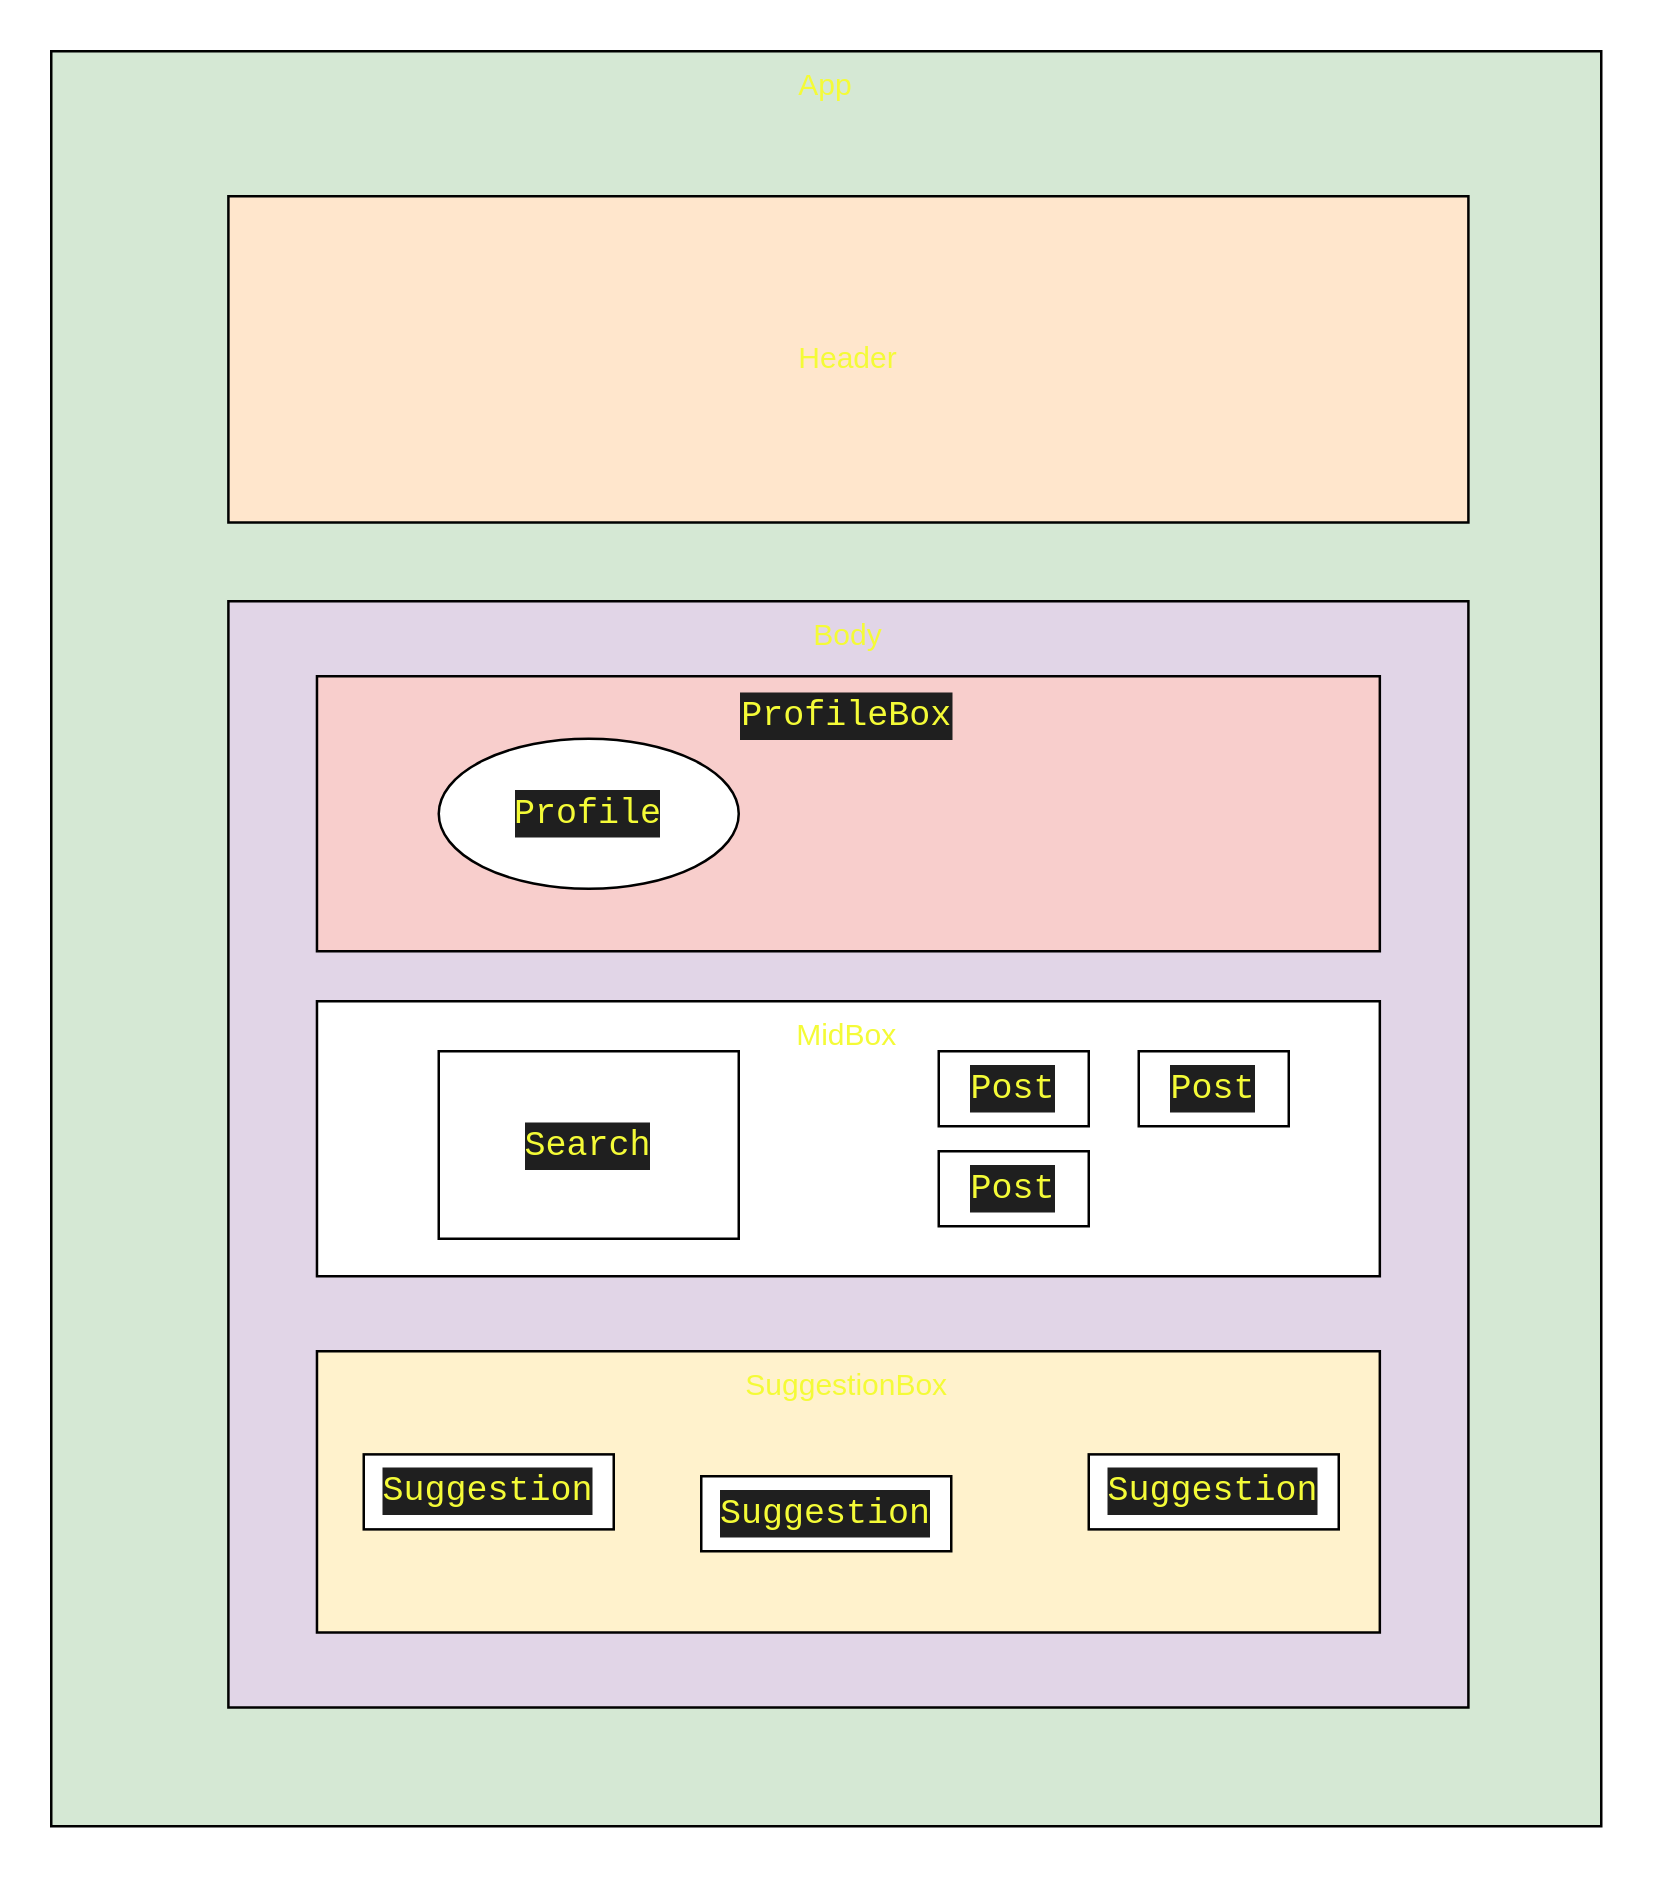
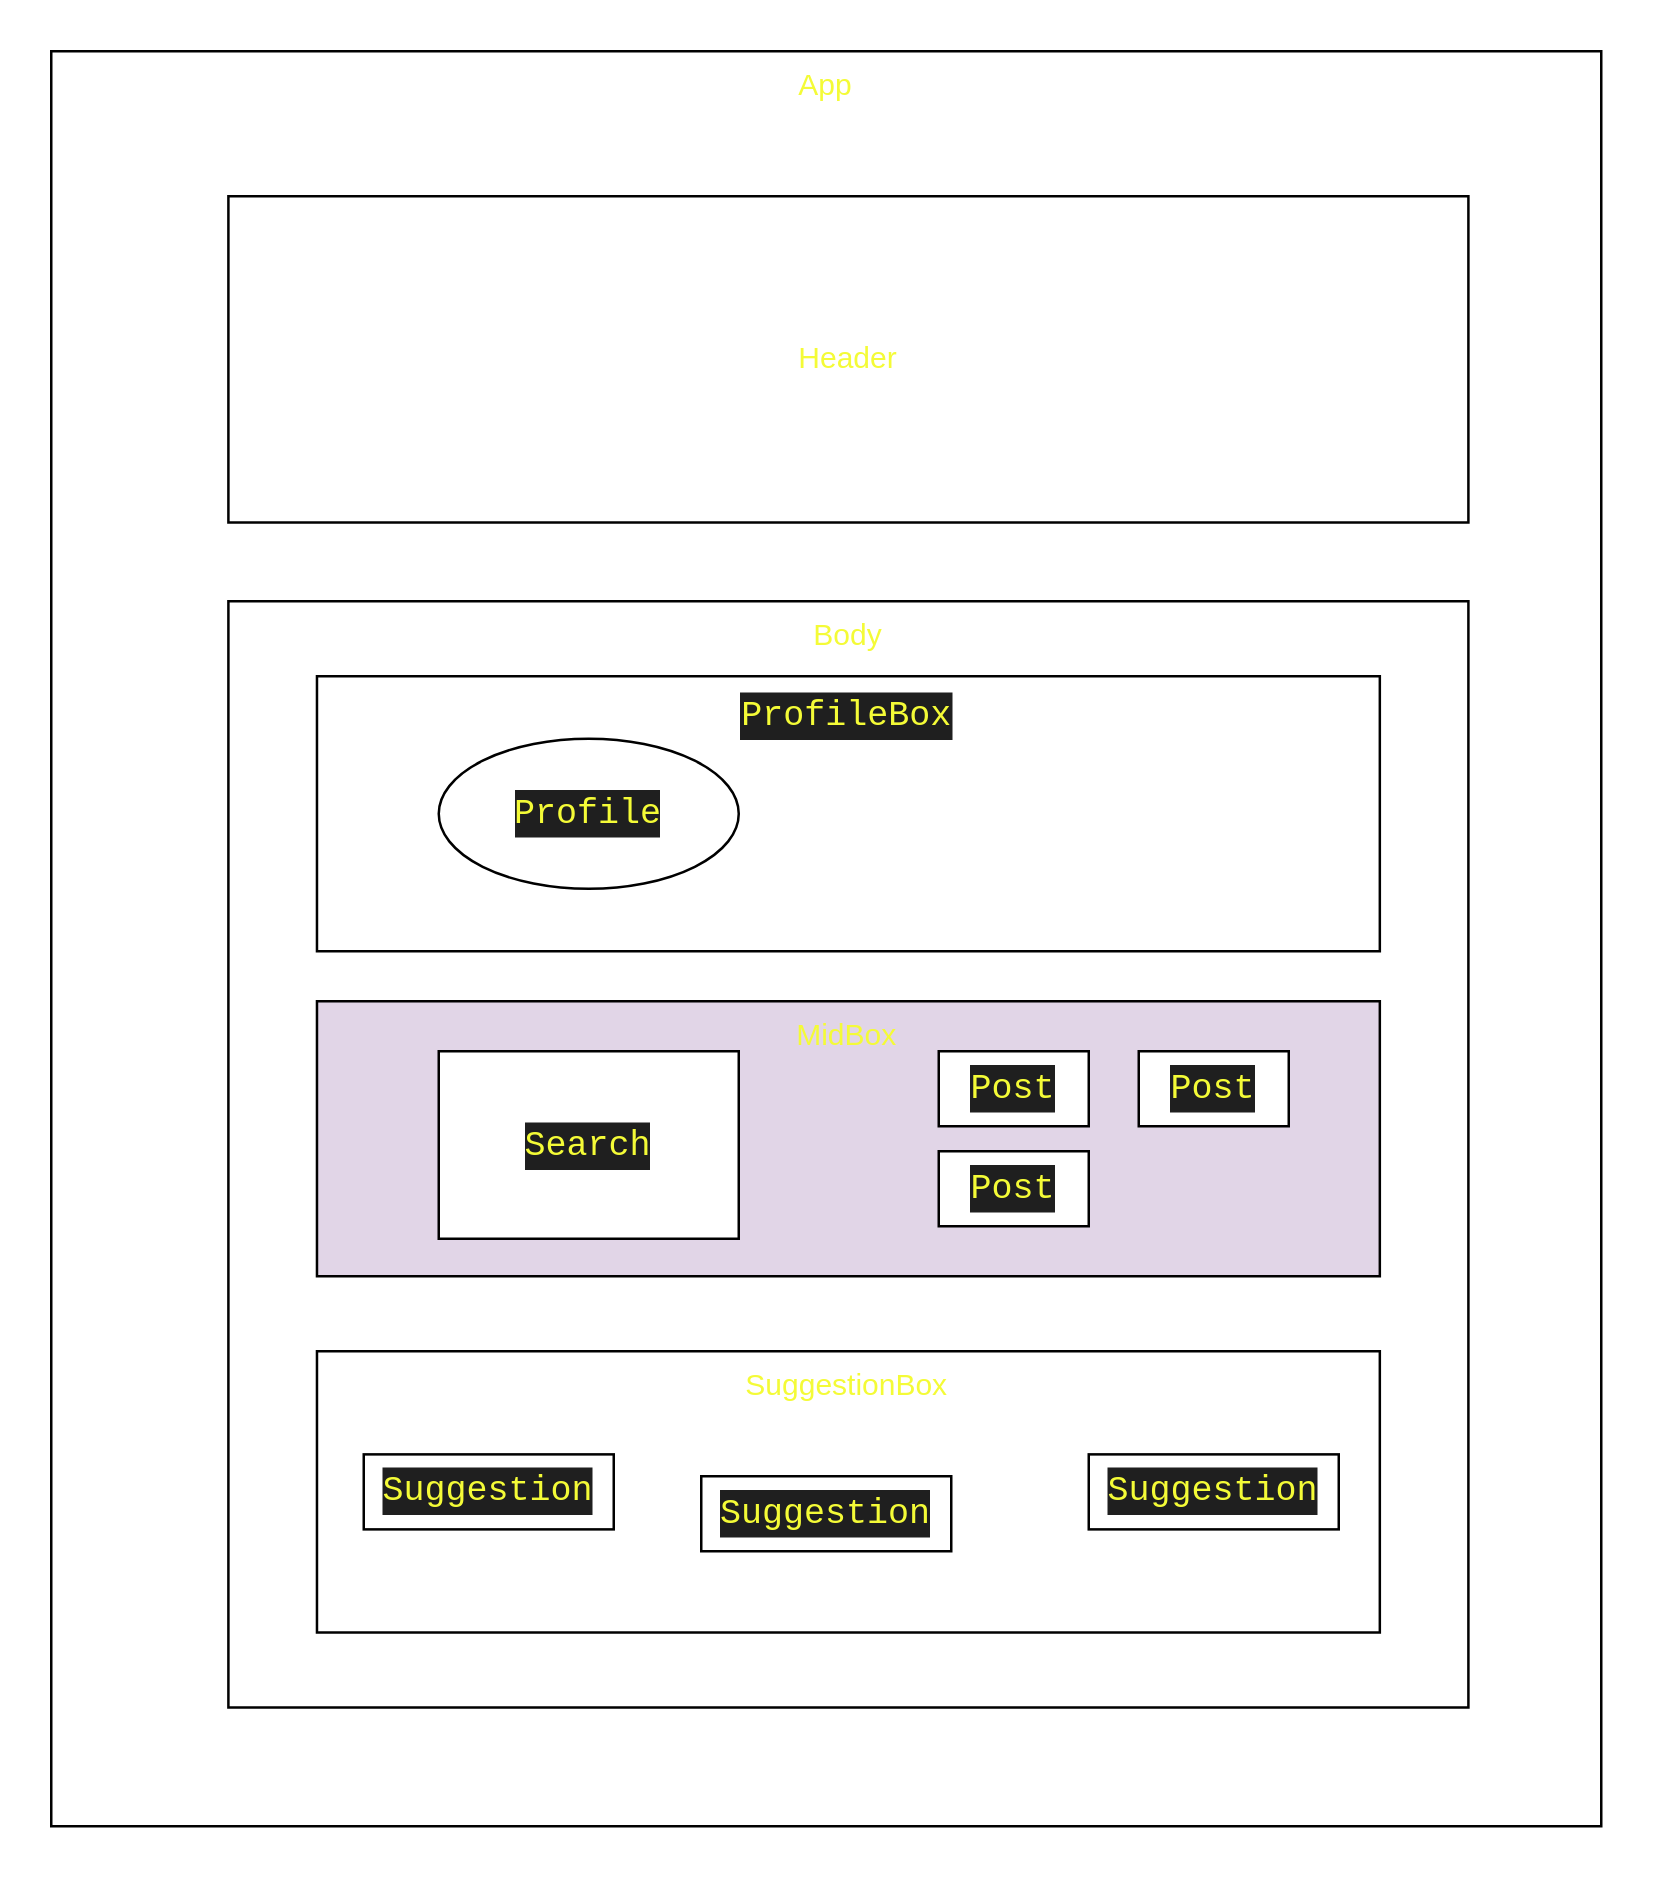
- <mxCell id="2" value="App" style="rounded=0;whiteSpace=wrap;html=1;verticalAlign=top;container=0;fontColor=#f4fb37;fillColor=#d5e8d4;" vertex="1" parent="1"><mxGeometry x="20" y="20" width="620" height="710" as="geometry" /></mxCell>
+ <mxCell id="2" value="App" style="rounded=0;whiteSpace=wrap;html=1;verticalAlign=top;container=0;fontColor=#f4fb37;" vertex="1" parent="1"><mxGeometry x="20" y="20" width="620" height="710" as="geometry" /></mxCell>
- <mxCell id="3" value="Header" style="rounded=0;whiteSpace=wrap;html=1;verticalAlign=middle;container=0;fontColor=#f4fb37;fillColor=#ffe6cc;" vertex="1" parent="1"><mxGeometry x="90.857" y="78" width="496" height="130.5" as="geometry" /></mxCell>
+ <mxCell id="3" value="Header" style="rounded=0;whiteSpace=wrap;html=1;verticalAlign=middle;container=0;fontColor=#f4fb37;" vertex="1" parent="1"><mxGeometry x="90.857" y="78" width="496" height="130.5" as="geometry" /></mxCell>
- <mxCell id="4" value="Body" style="rounded=0;whiteSpace=wrap;html=1;verticalAlign=top;container=0;fontColor=#f4fb37;fillColor=#e1d5e7;" vertex="1" parent="1"><mxGeometry x="90.86" y="240" width="496" height="442.5" as="geometry" /></mxCell>
+ <mxCell id="4" value="Body" style="rounded=0;whiteSpace=wrap;html=1;verticalAlign=top;container=0;fontColor=#f4fb37;" vertex="1" parent="1"><mxGeometry x="90.86" y="240" width="496" height="442.5" as="geometry" /></mxCell>
- <mxCell id="5" value="&lt;div style=&quot;background-color: rgb(31, 31, 31); font-family: Consolas, &amp;quot;Courier New&amp;quot;, monospace; font-size: 14px; line-height: 19px;&quot;&gt;&lt;span style=&quot;&quot;&gt;ProfileBox&lt;/span&gt;&lt;/div&gt;" style="rounded=0;whiteSpace=wrap;html=1;container=0;horizontal=1;verticalAlign=top;fontColor=#f4fb37;fillColor=#f8cecc;" vertex="1" parent="1"><mxGeometry x="126.29" y="270" width="425.14" height="110" as="geometry" /></mxCell>
+ <mxCell id="5" value="&lt;div style=&quot;background-color: rgb(31, 31, 31); font-family: Consolas, &amp;quot;Courier New&amp;quot;, monospace; font-size: 14px; line-height: 19px;&quot;&gt;&lt;span style=&quot;&quot;&gt;ProfileBox&lt;/span&gt;&lt;/div&gt;" style="rounded=0;whiteSpace=wrap;html=1;container=0;horizontal=1;verticalAlign=top;fontColor=#f4fb37;" vertex="1" parent="1"><mxGeometry x="126.29" y="270" width="425.14" height="110" as="geometry" /></mxCell>
- <mxCell id="6" value="MidBox" style="rounded=0;whiteSpace=wrap;html=1;container=0;verticalAlign=top;fontColor=#f4fb37;" vertex="1" parent="1"><mxGeometry x="126.29" y="400" width="425.14" height="110" as="geometry" /></mxCell>
+ <mxCell id="6" value="MidBox" style="rounded=0;whiteSpace=wrap;html=1;container=0;verticalAlign=top;fontColor=#f4fb37;fillColor=#e1d5e7;" vertex="1" parent="1"><mxGeometry x="126.29" y="400" width="425.14" height="110" as="geometry" /></mxCell>
- <mxCell id="7" value="SuggestionBox" style="rounded=0;whiteSpace=wrap;html=1;container=0;verticalAlign=top;fontColor=#f4fb37;fillColor=#fff2cc;" vertex="1" parent="1"><mxGeometry x="126.29" y="540" width="425.14" height="112.5" as="geometry" /></mxCell>
+ <mxCell id="7" value="SuggestionBox" style="rounded=0;whiteSpace=wrap;html=1;container=0;verticalAlign=top;fontColor=#f4fb37;" vertex="1" parent="1"><mxGeometry x="126.29" y="540" width="425.14" height="112.5" as="geometry" /></mxCell>
